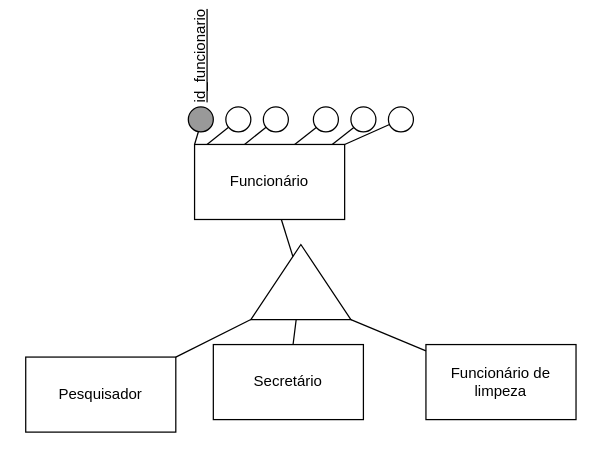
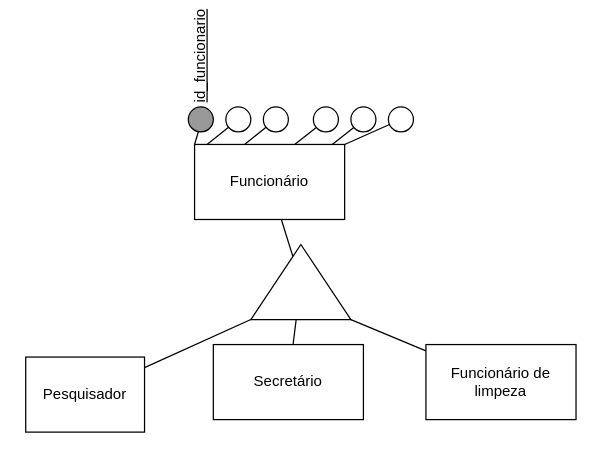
- <mxCell id="5" value="Pesquisador" style="rounded=0;whiteSpace=wrap;html=1;" vertex="1" parent="1"><mxGeometry x="20" y="270" width="120" height="60" as="geometry" /></mxCell>
+ <mxCell id="5" value="Pesquisador" style="rounded=0;whiteSpace=wrap;html=1;" vertex="1" parent="1"><mxGeometry x="20" y="270" width="95" height="60" as="geometry" /></mxCell>
